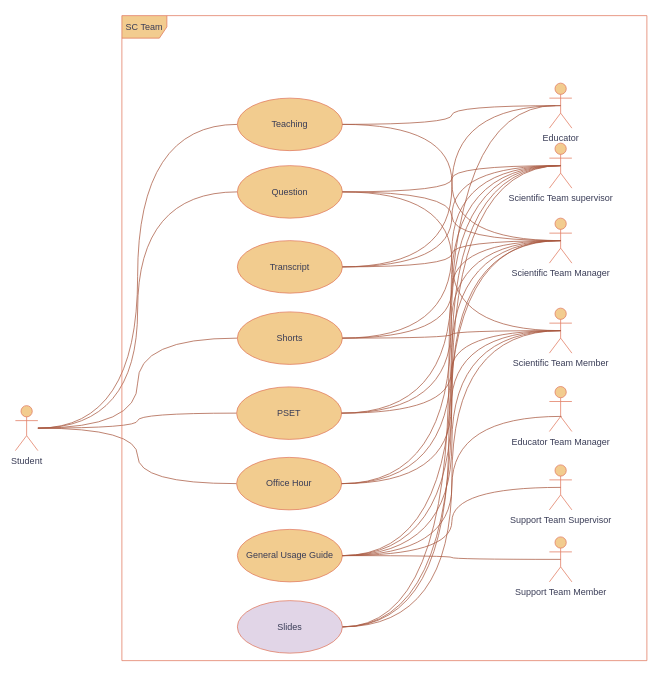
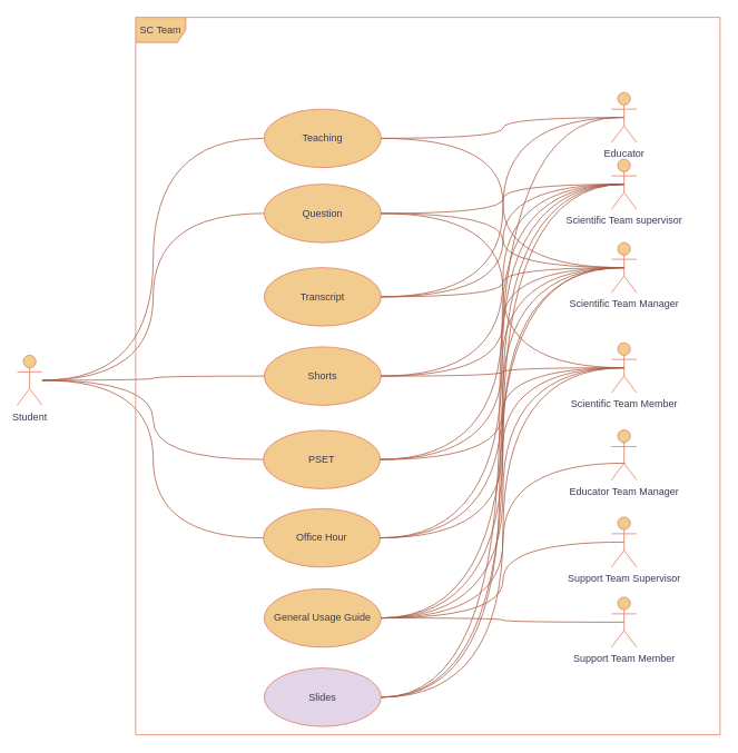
- <mxCell id="7" value="Student" style="shape=umlActor;verticalLabelPosition=bottom;verticalAlign=top;html=1;labelBackgroundColor=none;fillColor=#F2CC8F;strokeColor=#E07A5F;fontColor=#393C56;rounded=1;" parent="1" vertex="1"><mxGeometry x="20" y="540" width="30" height="60" as="geometry" /></mxCell>
+ <mxCell id="7" value="Student" style="shape=umlActor;verticalLabelPosition=bottom;verticalAlign=top;html=1;labelBackgroundColor=none;fillColor=#F2CC8F;strokeColor=#E07A5F;fontColor=#393C56;rounded=1;" parent="1" vertex="1"><mxGeometry x="20" y="425" width="30" height="60" as="geometry" /></mxCell>
